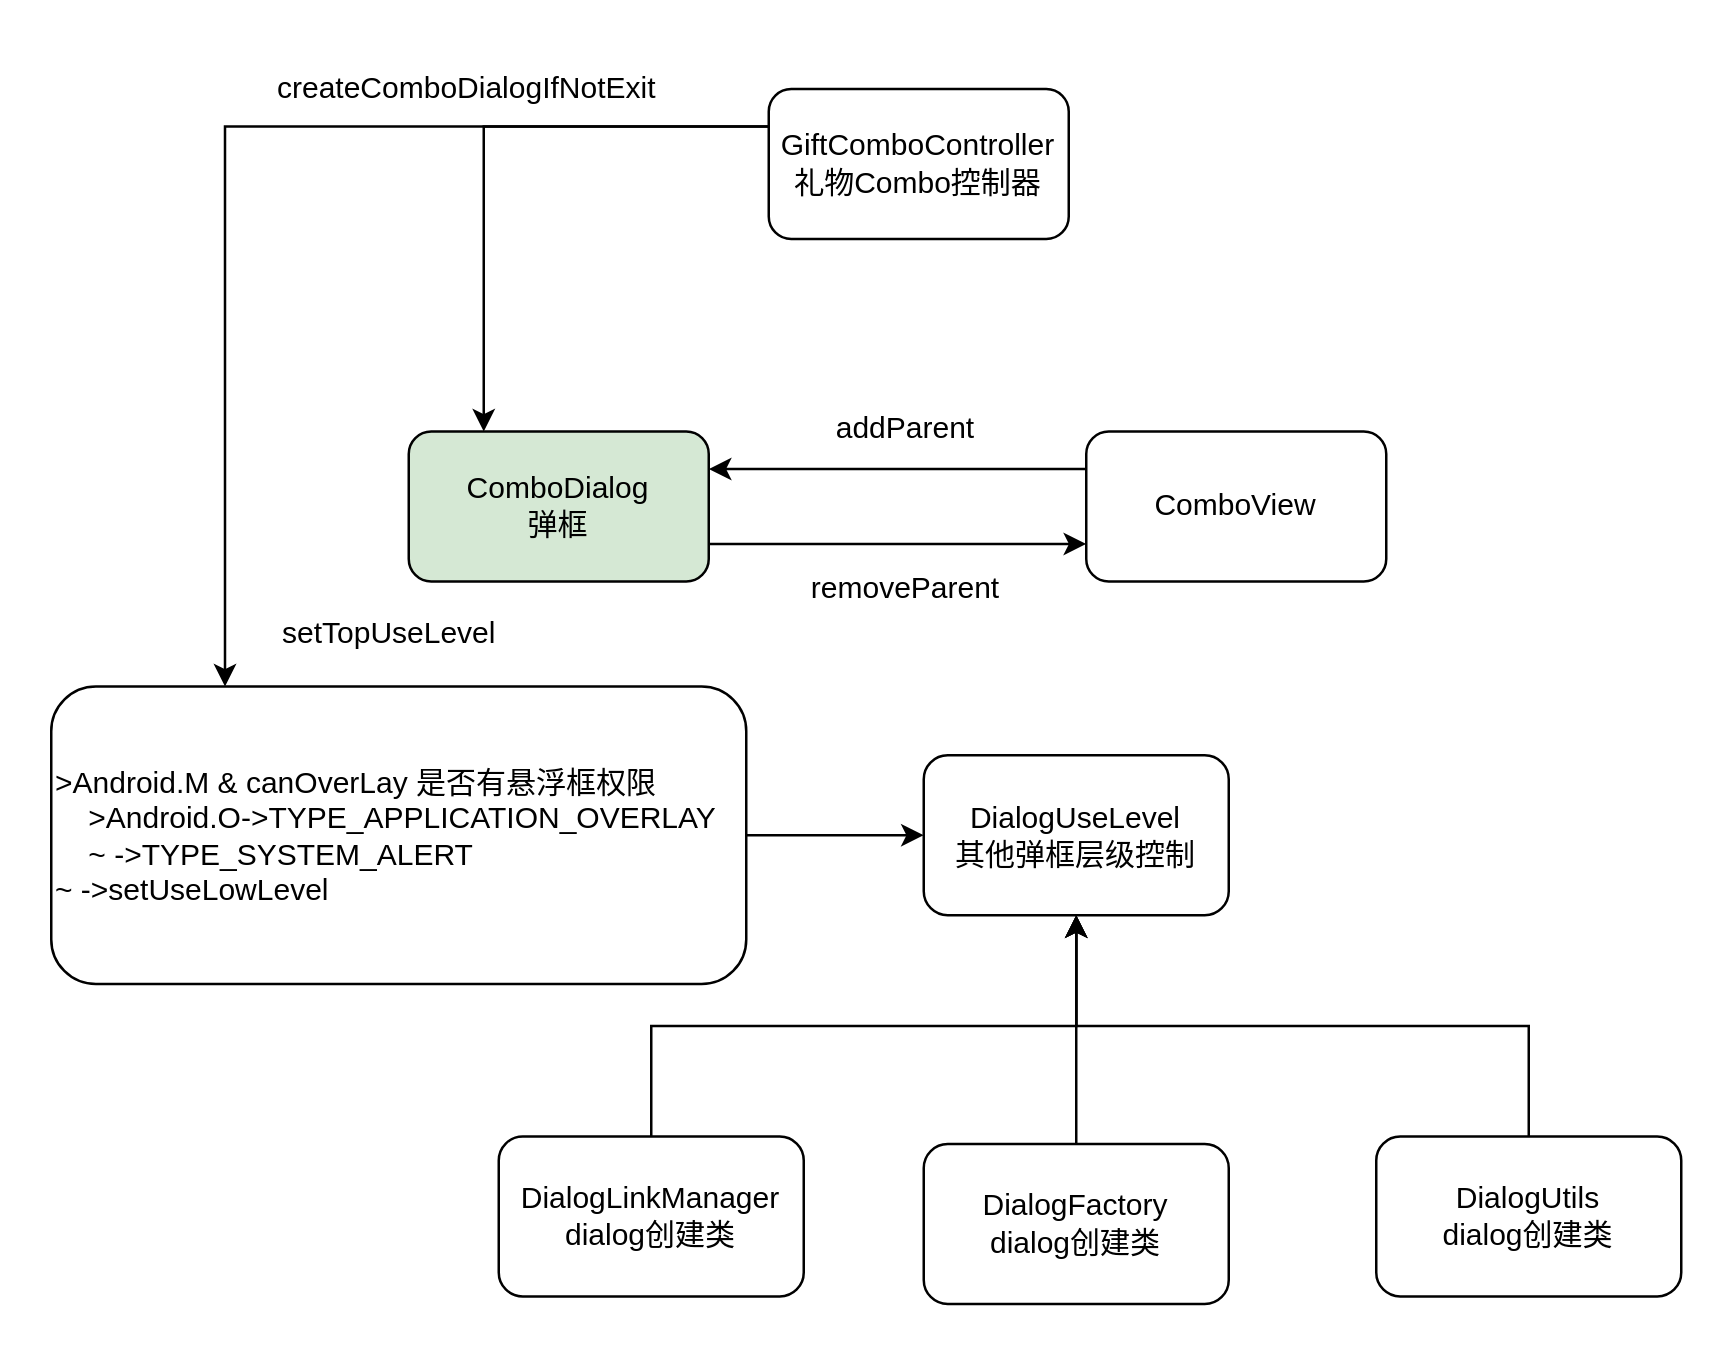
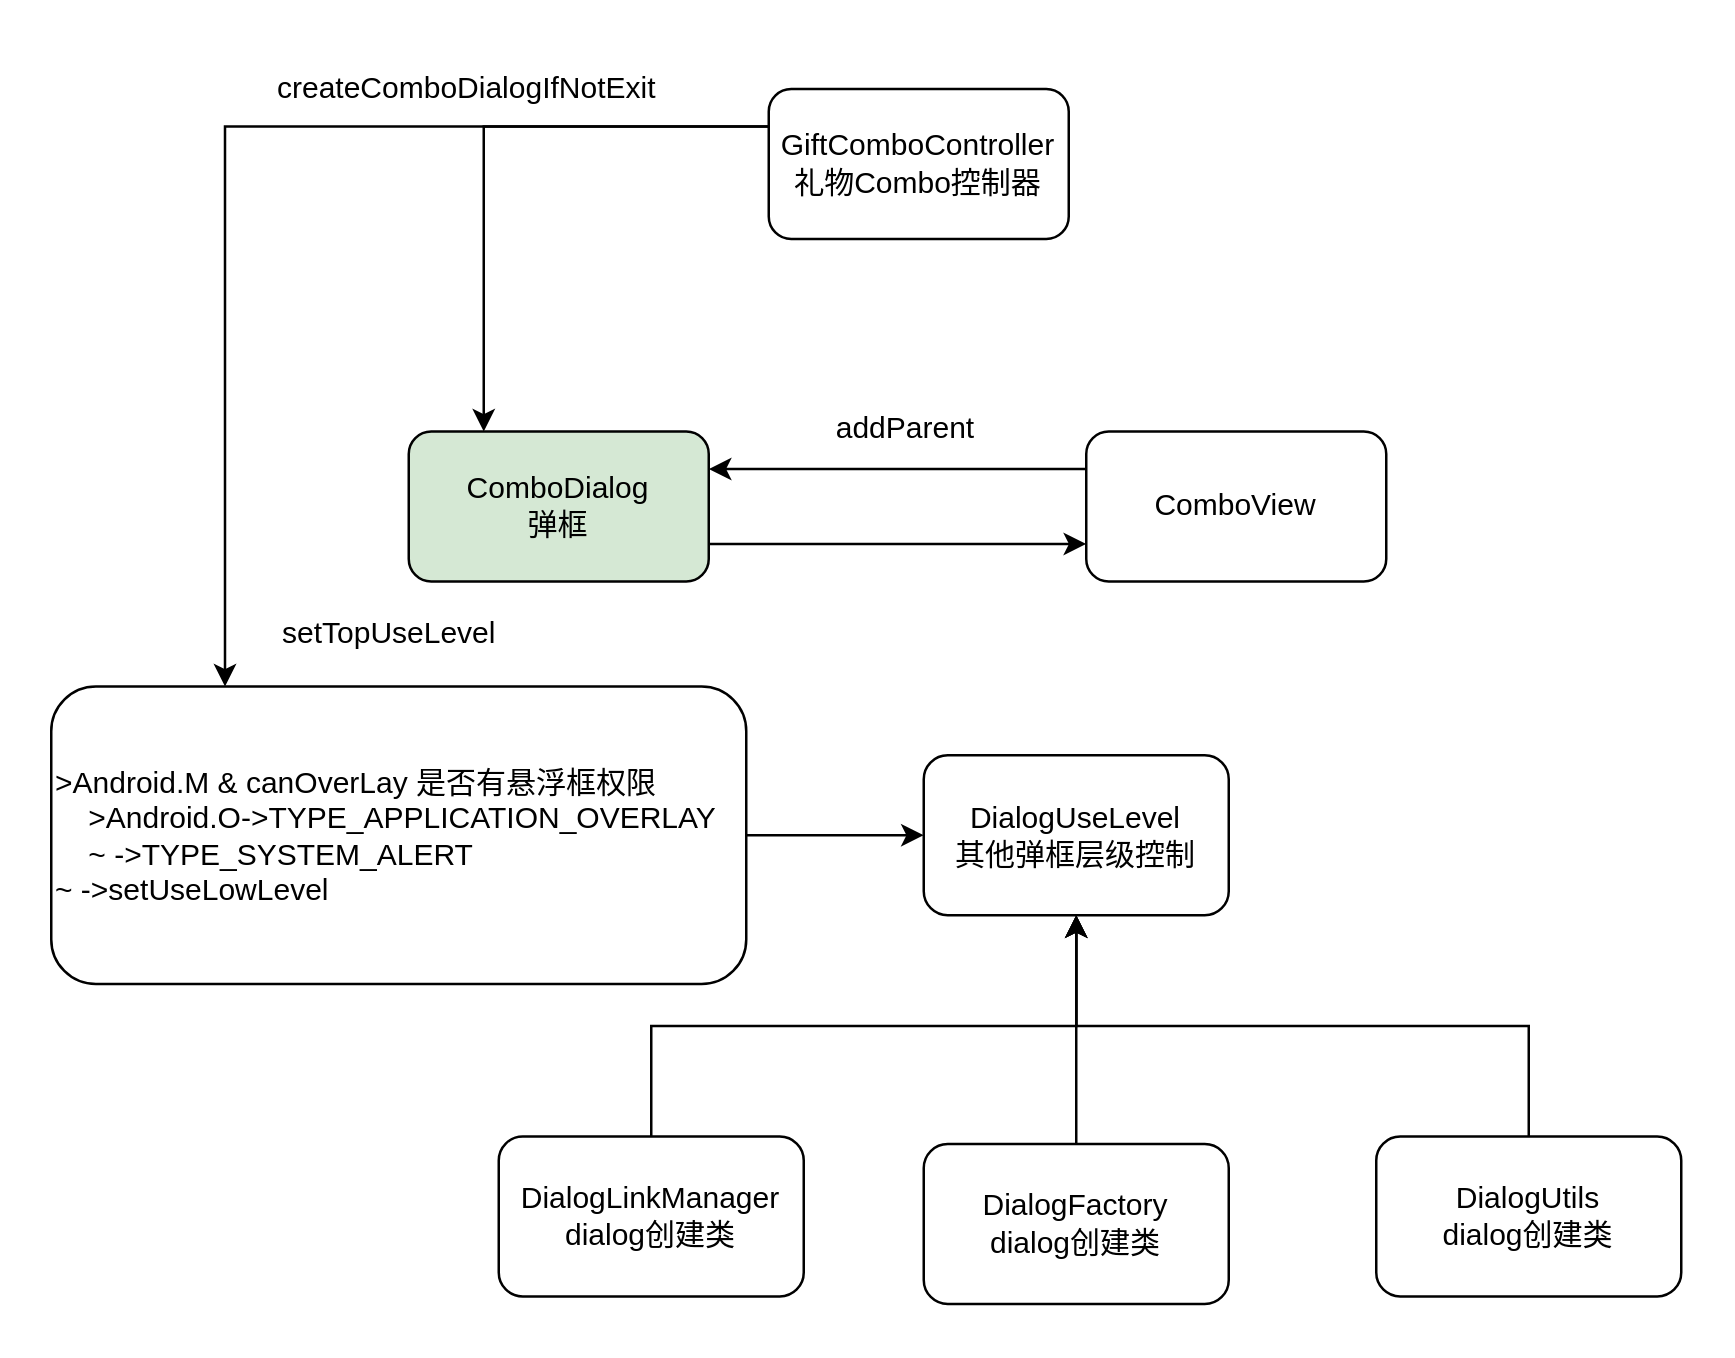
- <mxCell id="10" value="removeParent" style="text;html=1;strokeColor=none;fillColor=none;align=center;verticalAlign=middle;whiteSpace=wrap;rounded=0;" parent="1" vertex="1"><mxGeometry x="316" y="220" width="92" height="30" as="geometry" /></mxCell>
